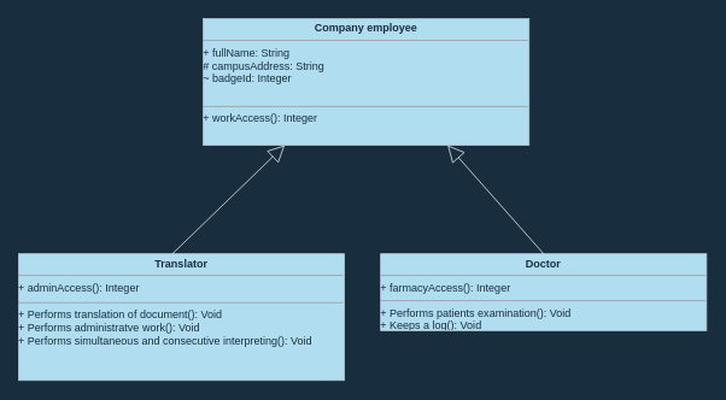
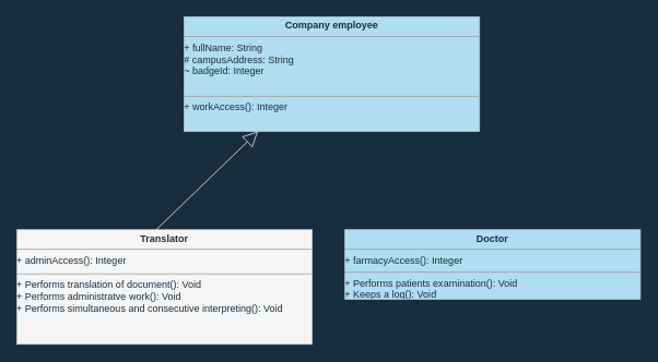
- <mxCell id="6" value="" style="endArrow=block;endSize=16;endFill=0;html=1;rounded=1;sketch=0;fontColor=#FFFFFF;strokeColor=#EEEEEE;curved=0;exitX=0.5;exitY=0;exitDx=0;exitDy=0;entryX=0.75;entryY=1;entryDx=0;entryDy=0;" edge="1" parent="1" source="4" target="2"><mxGeometry x="0.874" y="94" width="160" relative="1" as="geometry"><mxPoint x="461" y="280" as="sourcePoint" /><mxPoint x="584" y="162.94" as="targetPoint" /><mxPoint as="offset" /></mxGeometry></mxCell>
- <mxCell id="3" value="&lt;p style=&quot;margin: 0px ; margin-top: 4px ; text-align: center&quot;&gt;&lt;b&gt;Translator&lt;/b&gt;&lt;/p&gt;&lt;hr size=&quot;1&quot;&gt;+ adminAccess(): Integer&amp;nbsp;&lt;br&gt;&lt;div style=&quot;height: 2px&quot;&gt;&lt;br&gt;&lt;/div&gt;&lt;hr size=&quot;1&quot;&gt;&lt;div style=&quot;height: 2px&quot;&gt;+ Performs translation of document(): Void&lt;br&gt;+ Performs administratve work(): Void&lt;br&gt;+ Performs simultaneous and consecutive interpreting(): Void&amp;nbsp;&lt;/div&gt;&lt;div style=&quot;height: 2px&quot;&gt;&lt;br&gt;&lt;/div&gt;&lt;div style=&quot;height: 2px&quot;&gt;&lt;br&gt;&lt;/div&gt;&lt;div style=&quot;height: 2px&quot;&gt;&lt;br&gt;&lt;/div&gt;" style="verticalAlign=top;align=left;overflow=fill;fontSize=12;fontFamily=Helvetica;html=1;rounded=0;sketch=0;fontColor=#182E3E;strokeColor=#BAC8D3;fillColor=#B1DDF0;" vertex="1" parent="1"><mxGeometry x="20" y="280" width="360" height="140" as="geometry" /></mxCell>
+ <mxCell id="3" value="&lt;p style=&quot;margin: 0px ; margin-top: 4px ; text-align: center&quot;&gt;&lt;b&gt;Translator&lt;/b&gt;&lt;/p&gt;&lt;hr size=&quot;1&quot;&gt;+ adminAccess(): Integer&amp;nbsp;&lt;br&gt;&lt;div style=&quot;height: 2px&quot;&gt;&lt;br&gt;&lt;/div&gt;&lt;hr size=&quot;1&quot;&gt;&lt;div style=&quot;height: 2px&quot;&gt;+ Performs translation of document(): Void&lt;br&gt;+ Performs administratve work(): Void&lt;br&gt;+ Performs simultaneous and consecutive interpreting(): Void&amp;nbsp;&lt;/div&gt;&lt;div style=&quot;height: 2px&quot;&gt;&lt;br&gt;&lt;/div&gt;&lt;div style=&quot;height: 2px&quot;&gt;&lt;br&gt;&lt;/div&gt;&lt;div style=&quot;height: 2px&quot;&gt;&lt;br&gt;&lt;/div&gt;" style="verticalAlign=top;align=left;overflow=fill;fontSize=12;fontFamily=Helvetica;html=1;rounded=0;sketch=0;fontColor=#182E3E;strokeColor=#BAC8D3;fillColor=#f5f5f5;" vertex="1" parent="1"><mxGeometry x="20" y="280" width="360" height="140" as="geometry" /></mxCell>
